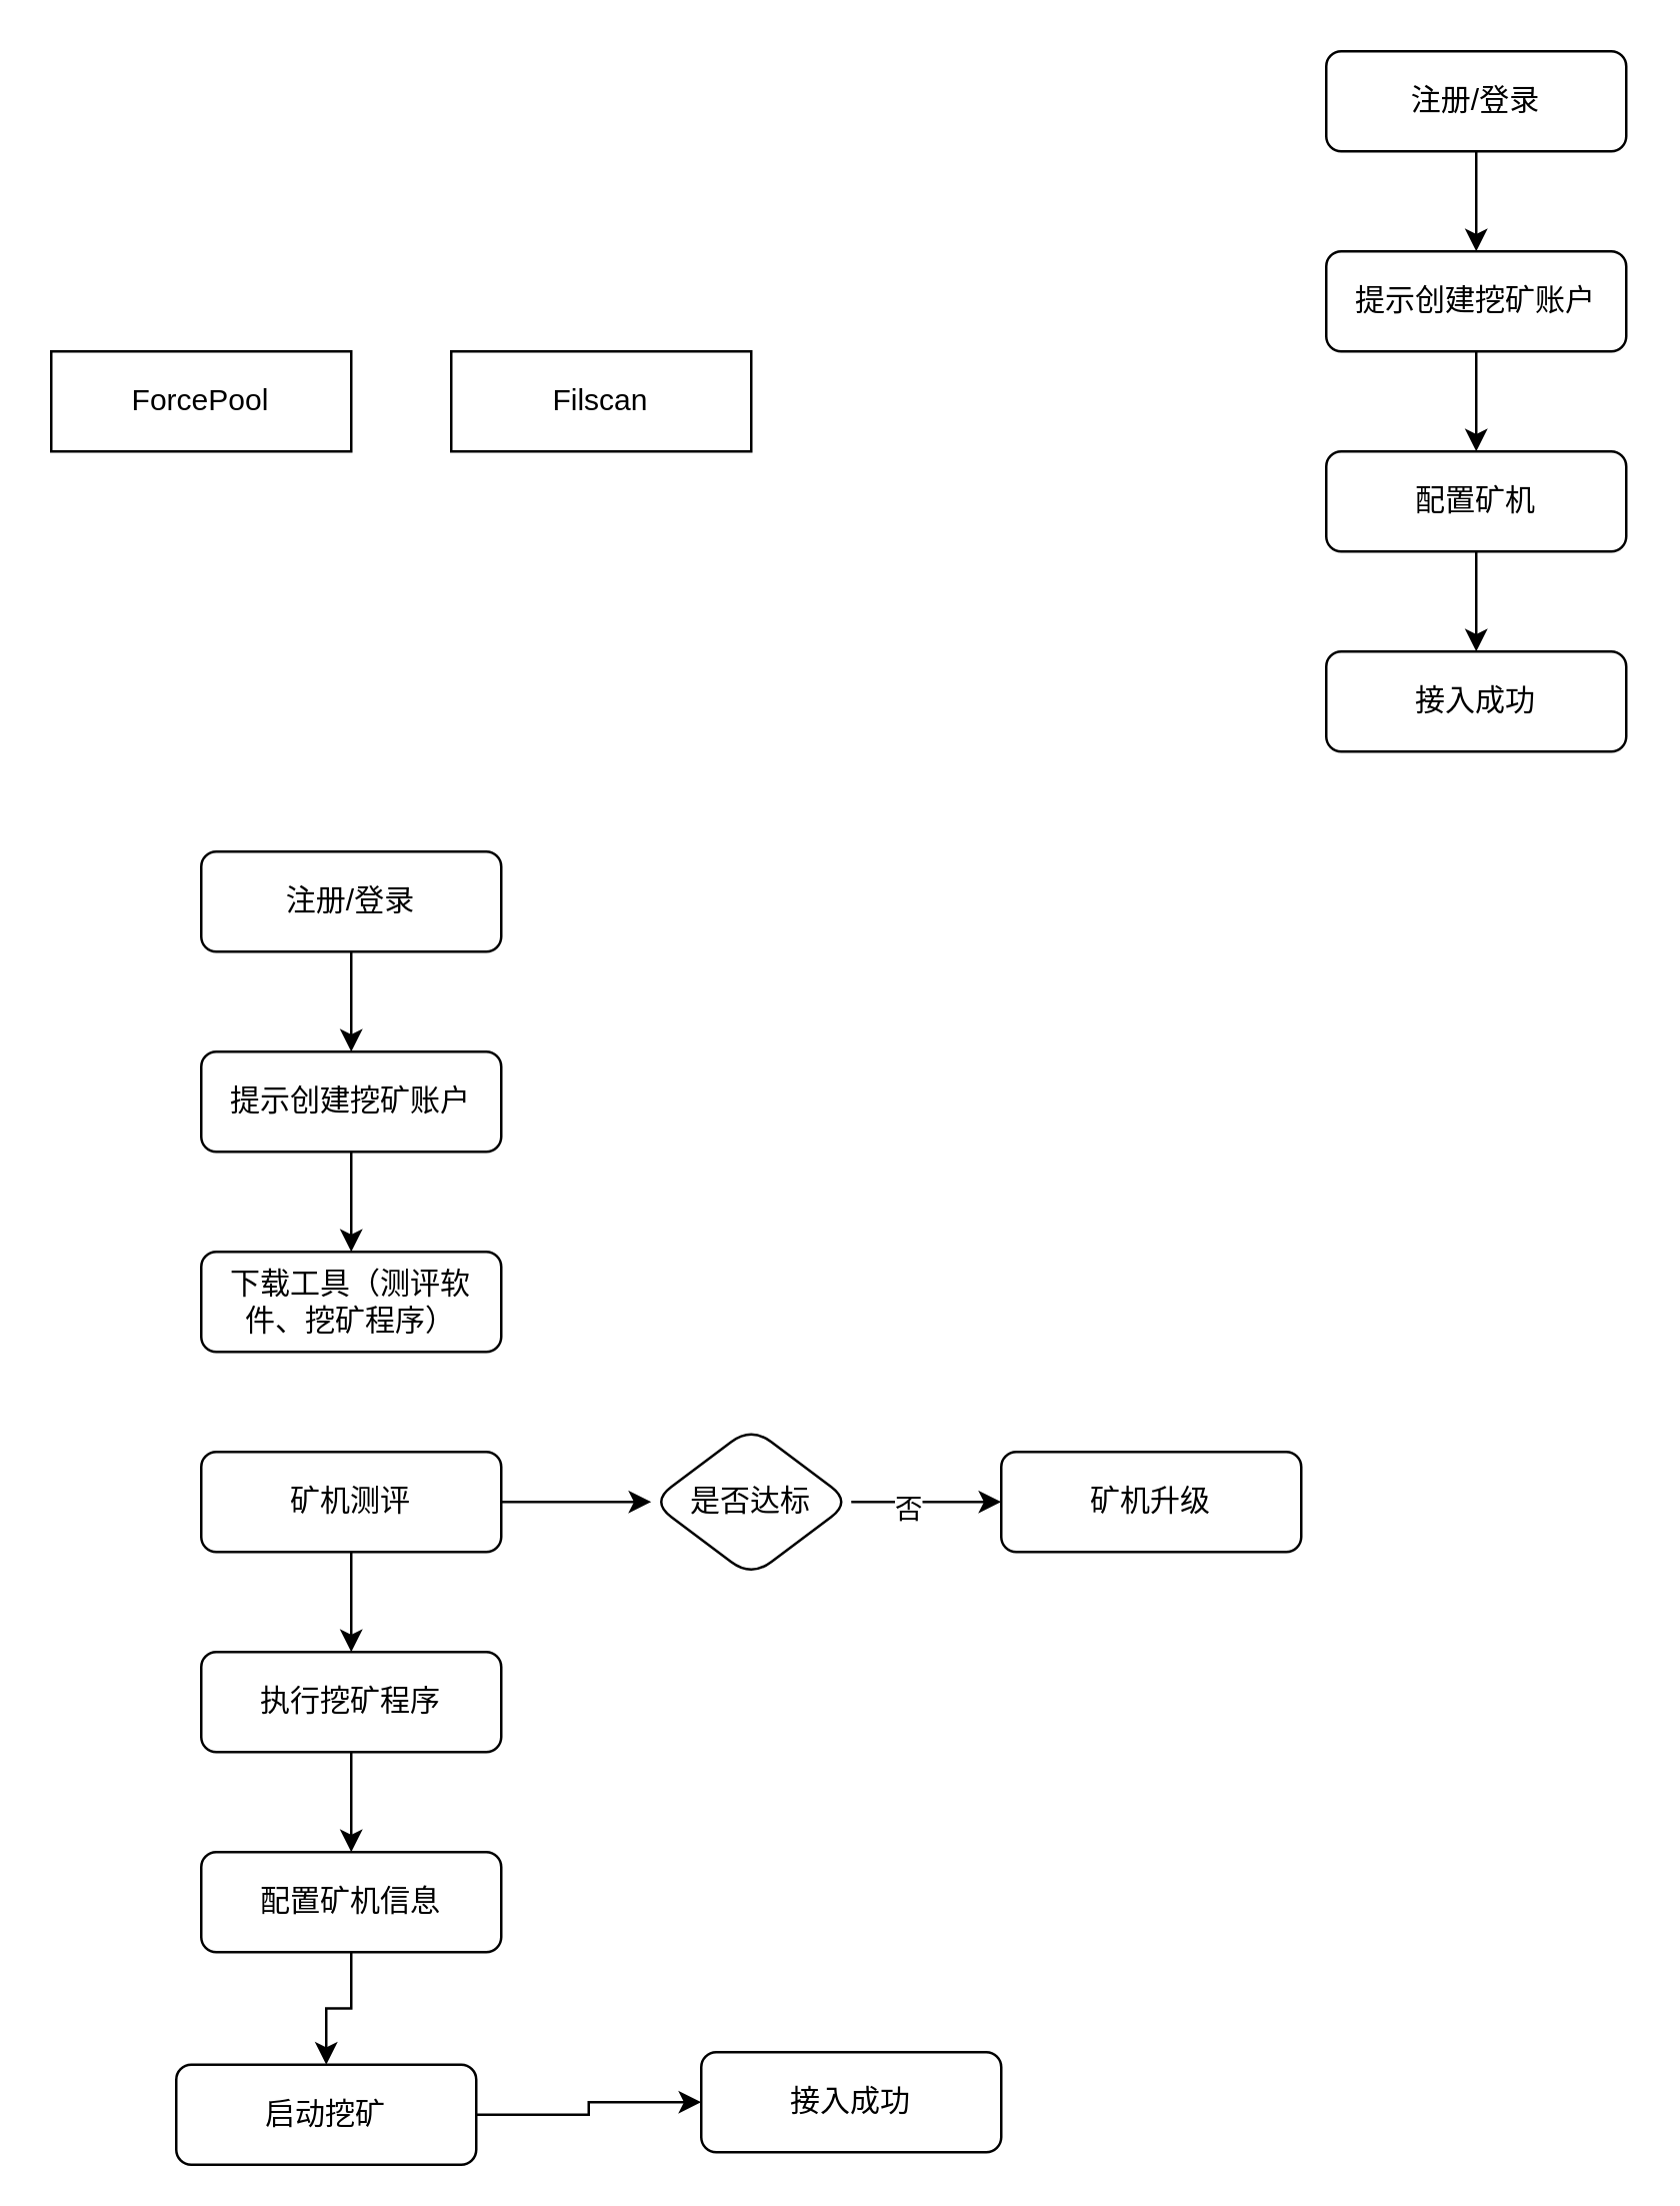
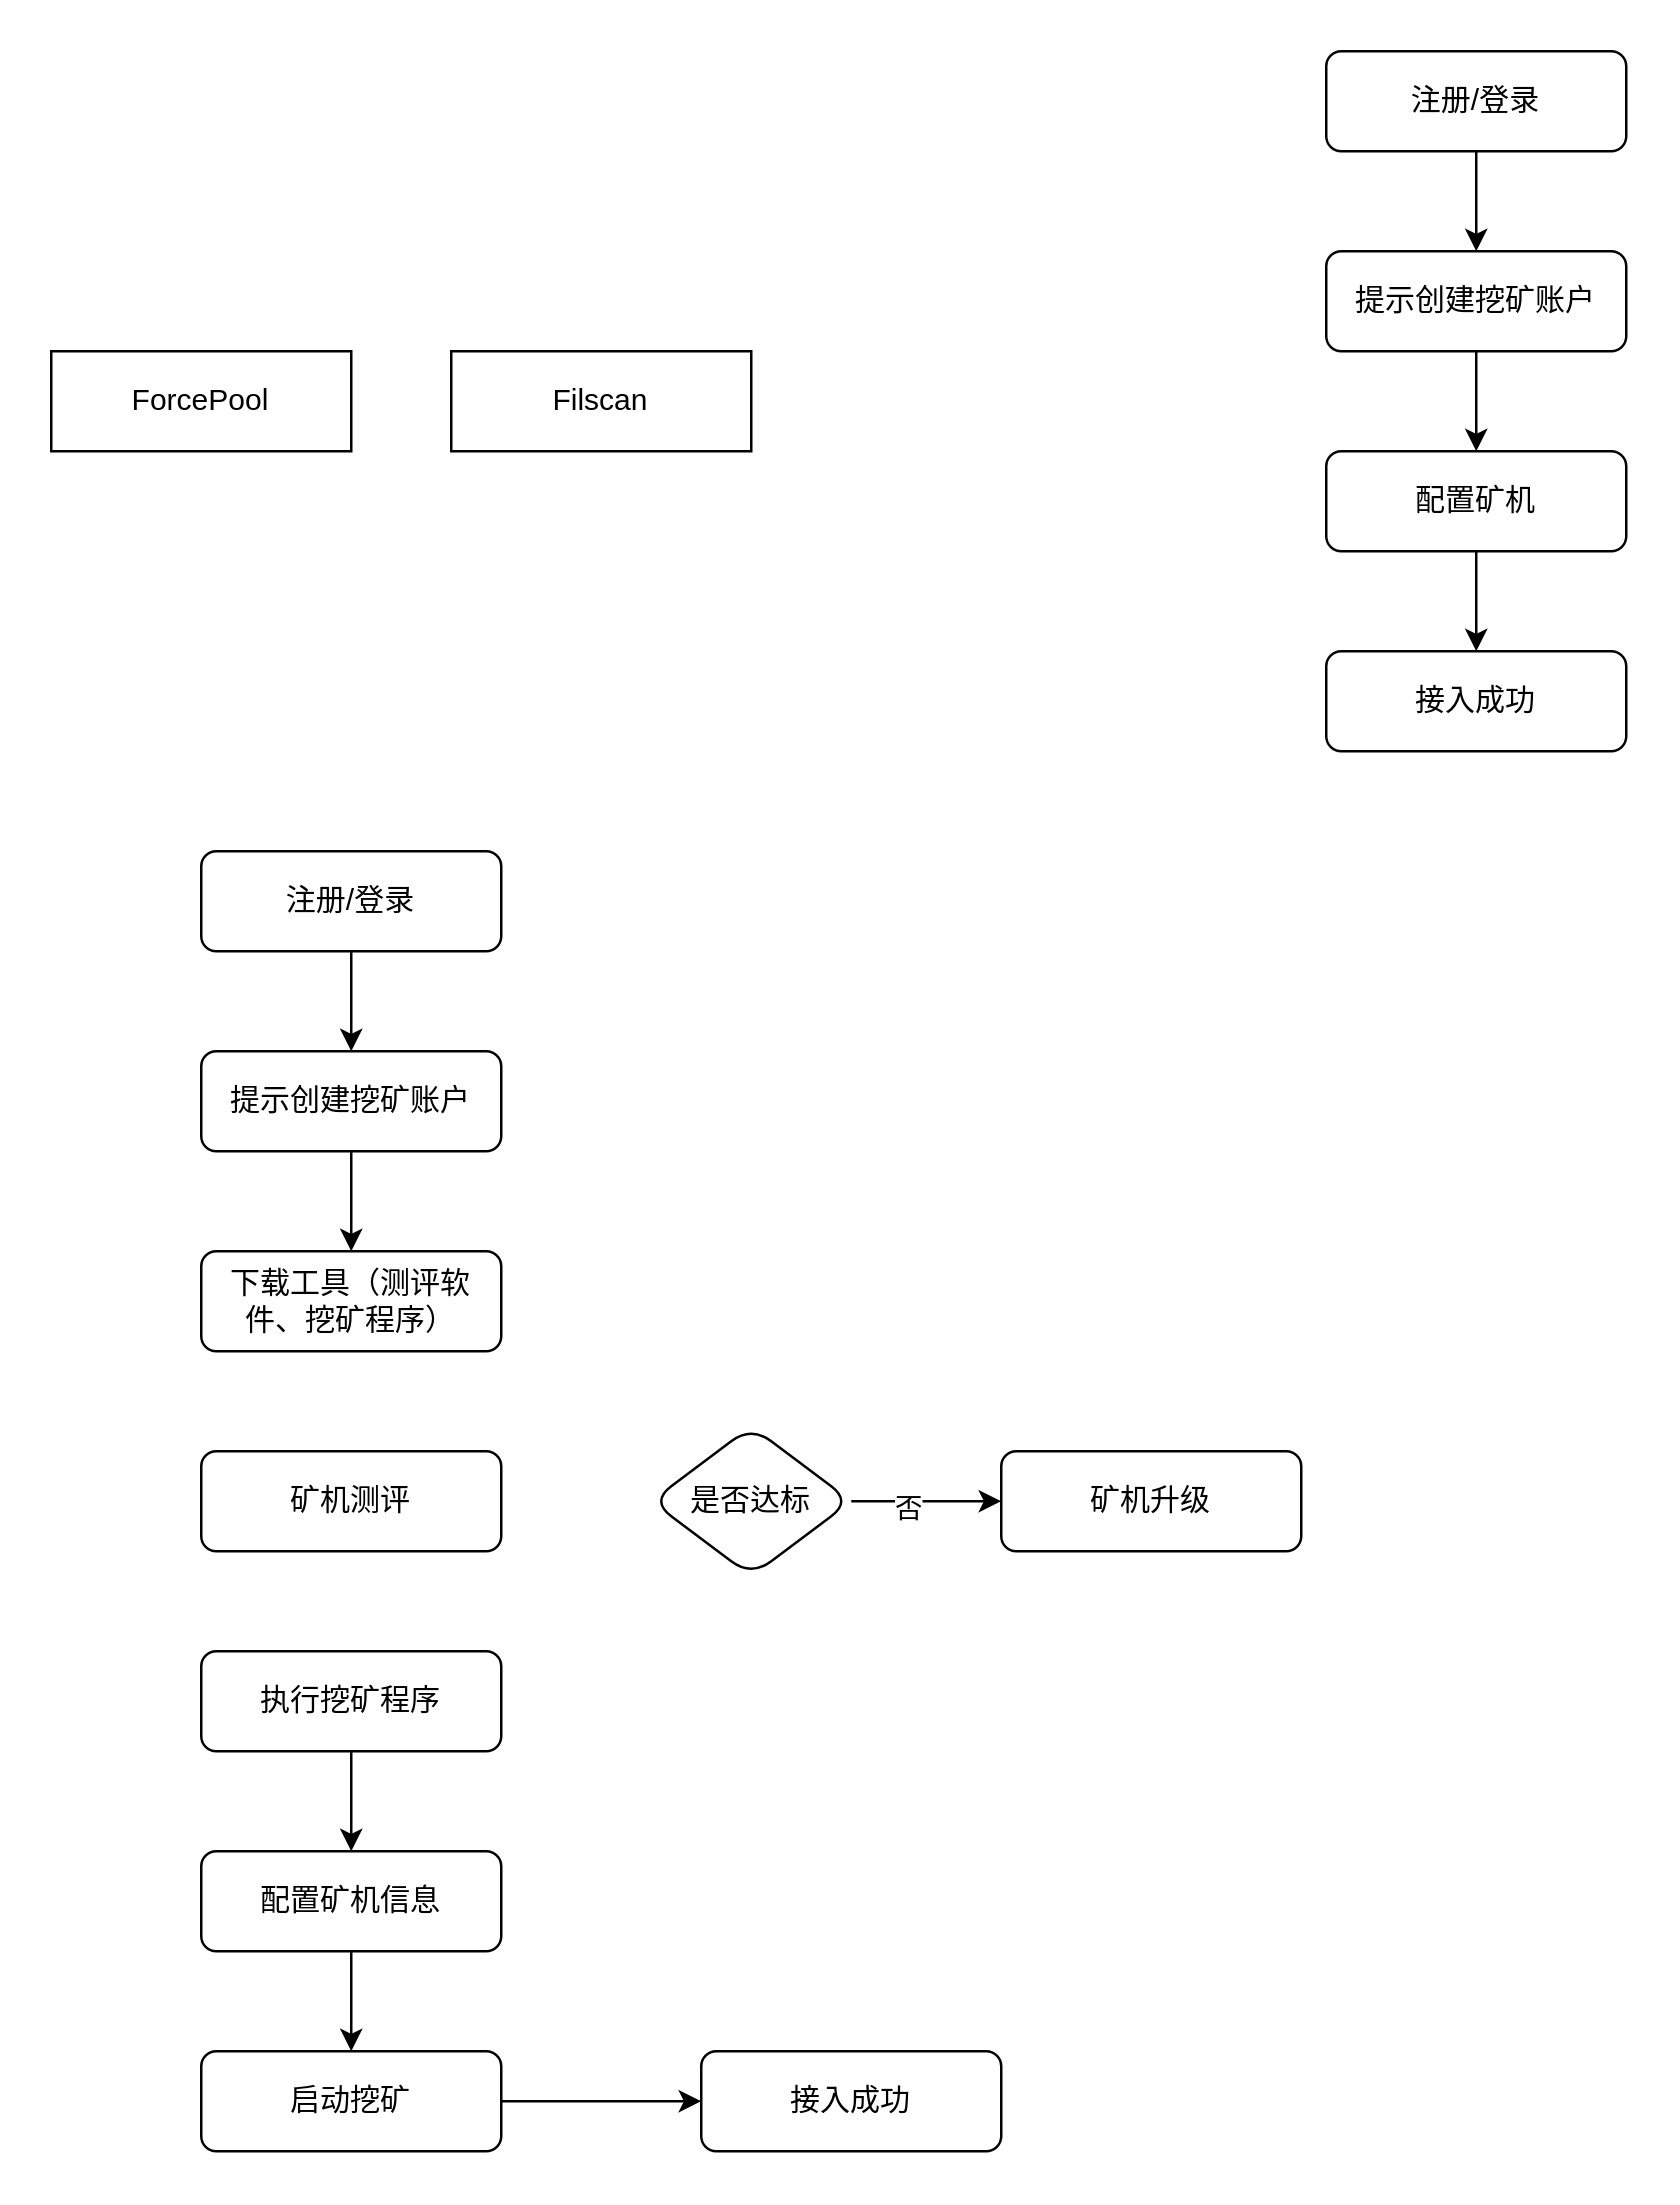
- <mxCell id="17" value="" style="edgeStyle=orthogonalEdgeStyle;rounded=0;orthogonalLoop=1;jettySize=auto;html=1;" parent="1" source="18" target="23" edge="1"><mxGeometry relative="1" as="geometry" /></mxCell>
- <mxCell id="16" value="" style="edgeStyle=orthogonalEdgeStyle;rounded=0;orthogonalLoop=1;jettySize=auto;html=1;" parent="1" source="18" target="20" edge="1"><mxGeometry relative="1" as="geometry" /></mxCell>
- <mxCell id="28" value="启动挖矿" style="whiteSpace=wrap;html=1;rounded=1;" parent="1" vertex="1"><mxGeometry x="70" y="825" width="120" height="40" as="geometry" /></mxCell>
+ <mxCell id="28" value="启动挖矿" style="whiteSpace=wrap;html=1;rounded=1;" parent="1" vertex="1"><mxGeometry x="80" y="820" width="120" height="40" as="geometry" /></mxCell>
